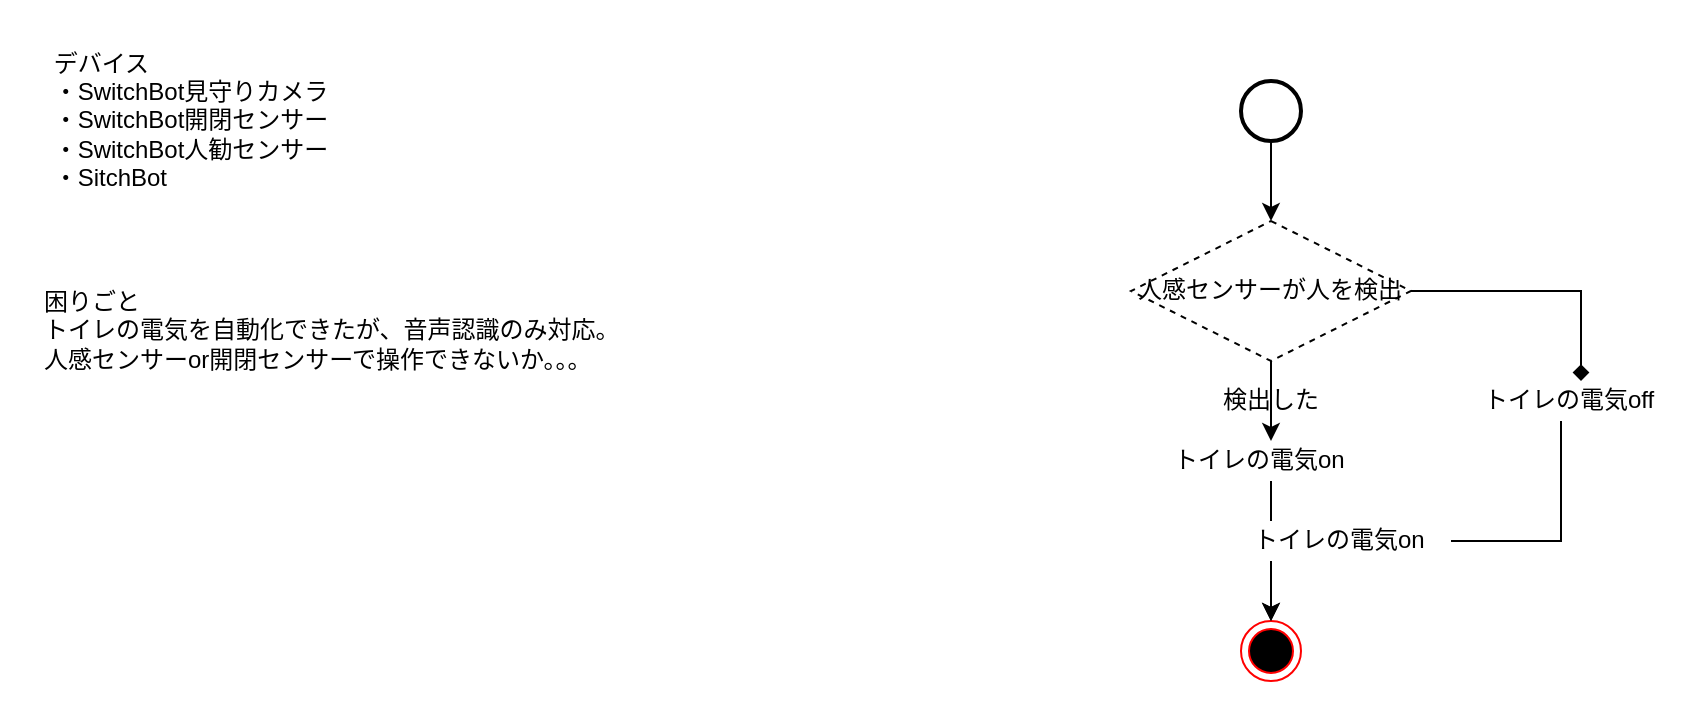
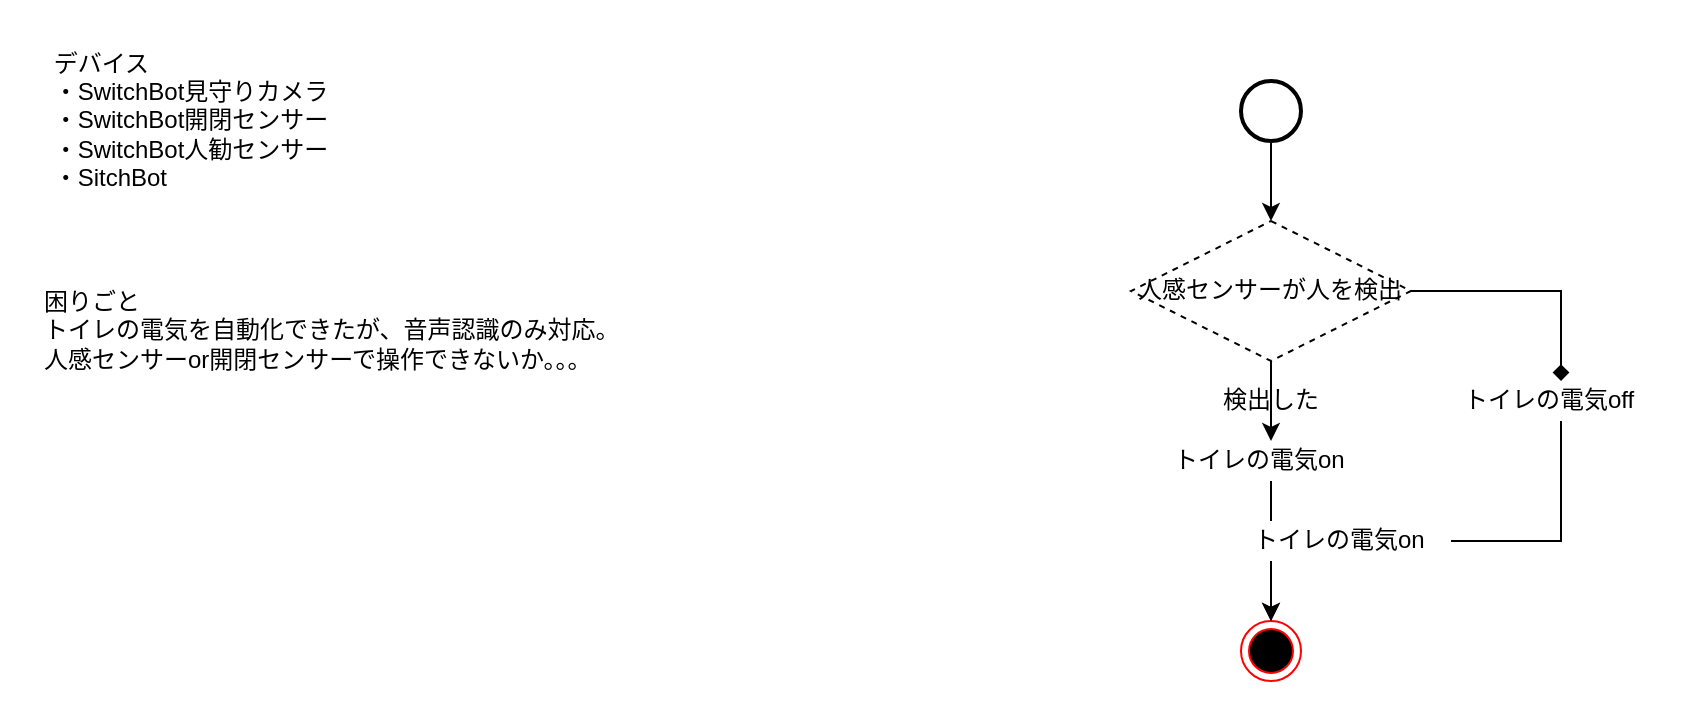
- <mxCell id="14" value="&lt;font color=&quot;#000000&quot;&gt;トイレの電気off&lt;/font&gt;" style="text;html=1;align=left;verticalAlign=middle;resizable=0;points=[];autosize=1;strokeColor=none;fillColor=#FFFFFF;" parent="1" vertex="1"><mxGeometry x="740" y="190" width="100" height="20" as="geometry" /></mxCell>
+ <mxCell id="14" value="&lt;font color=&quot;#000000&quot;&gt;トイレの電気off&lt;/font&gt;" style="text;html=1;align=left;verticalAlign=middle;resizable=0;points=[];autosize=1;strokeColor=none;fillColor=#FFFFFF;" parent="1" vertex="1"><mxGeometry x="730" y="190" width="100" height="20" as="geometry" /></mxCell>
